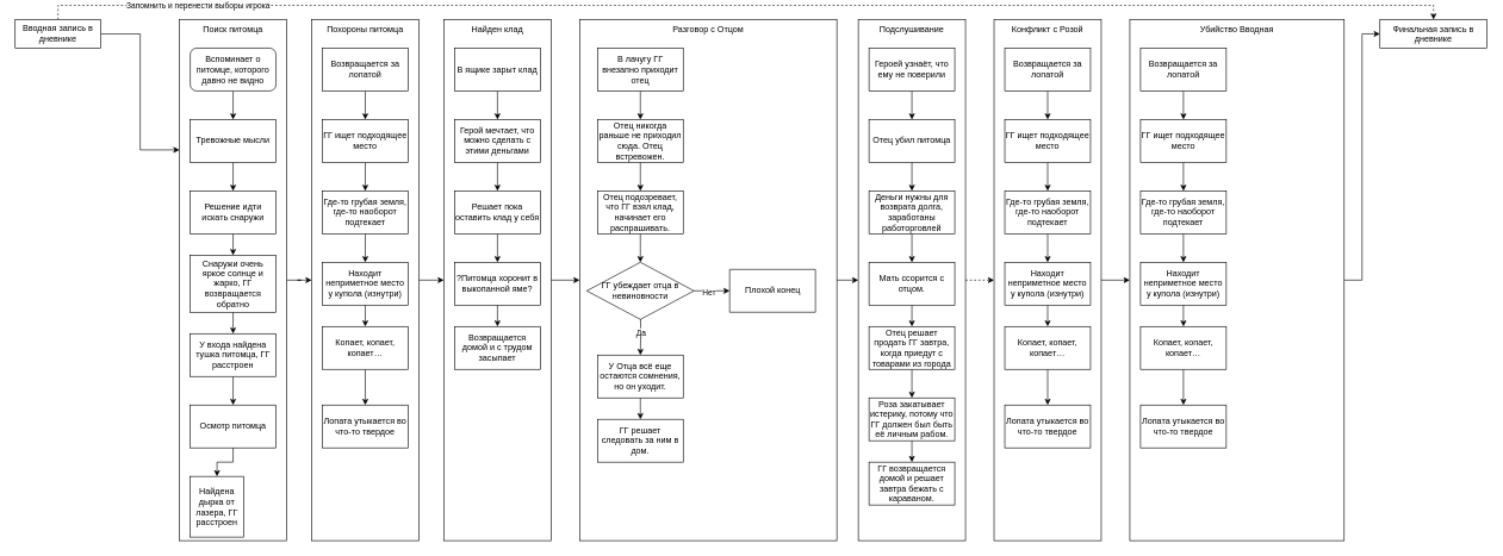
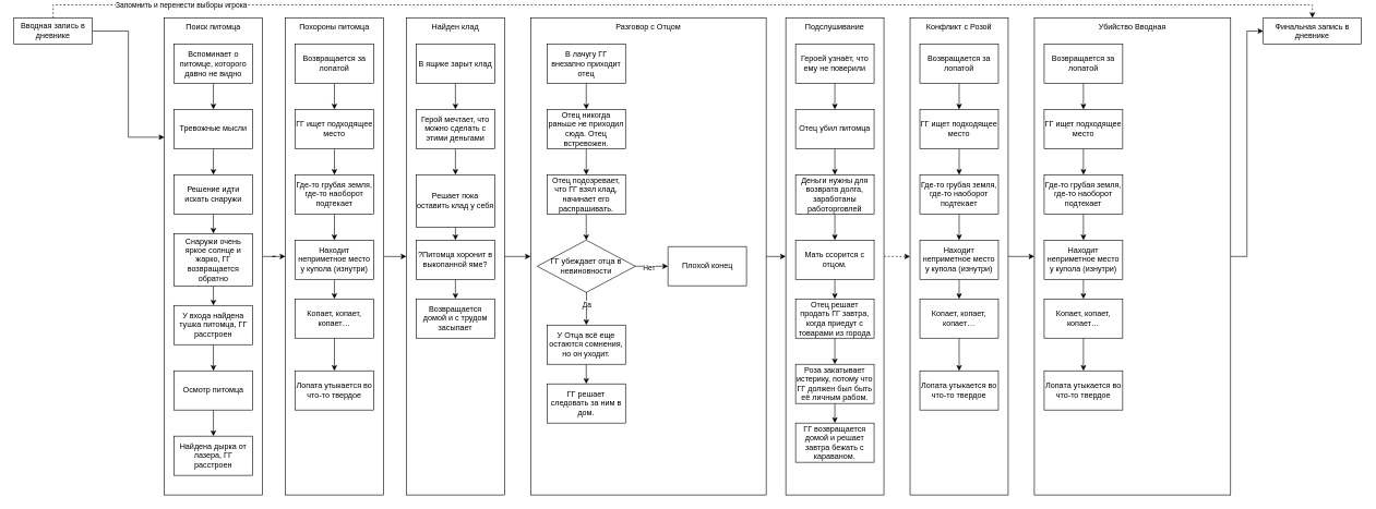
- <mxCell id="11" value="Вспоминает о питомце, которого давно не видно" style="whiteSpace=wrap;html=1;rounded=1;" vertex="1" parent="1"><mxGeometry x="265" y="60" width="120" height="60" as="geometry" /></mxCell>
+ <mxCell id="11" value="Вспоминает о питомце, которого давно не видно" style="rounded=0;whiteSpace=wrap;html=1;" vertex="1" parent="1"><mxGeometry x="265" y="60" width="120" height="60" as="geometry" /></mxCell>
- <mxCell id="39" value="Решает пока оставить клад у себя" style="rounded=0;whiteSpace=wrap;html=1;" vertex="1" parent="1"><mxGeometry x="635" y="260" width="120" height="60" as="geometry" /></mxCell>
+ <mxCell id="39" value="Решает пока оставить клад у себя" style="rounded=0;whiteSpace=wrap;html=1;" vertex="1" parent="1"><mxGeometry x="635" y="260" width="120" height="80" as="geometry" /></mxCell>
- <mxCell id="24" value="Найдена дырка от лазера, ГГ расстроен" style="rounded=0;whiteSpace=wrap;html=1;" vertex="1" parent="1"><mxGeometry x="265" y="660" width="75" height="85" as="geometry" /></mxCell>
+ <mxCell id="24" value="Найдена дырка от лазера, ГГ расстроен" style="rounded=0;whiteSpace=wrap;html=1;" vertex="1" parent="1"><mxGeometry x="265" y="660" width="120" height="60" as="geometry" /></mxCell>
